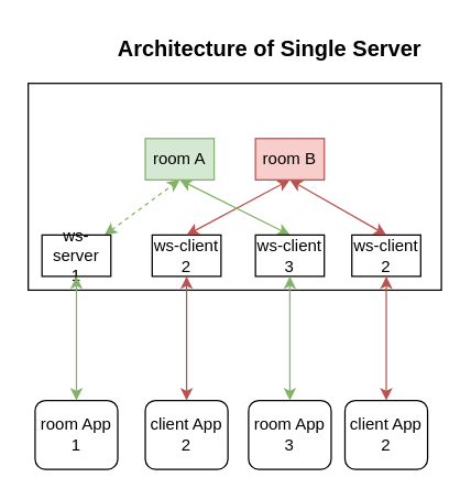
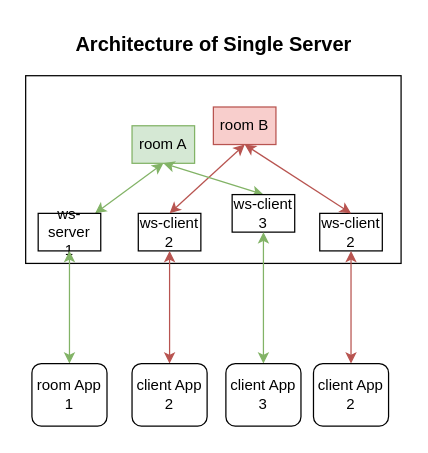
- <mxCell id="21" value="&lt;b style=&quot;border-color: var(--border-color);&quot;&gt;&lt;font style=&quot;border-color: var(--border-color); font-size: 16px;&quot;&gt;Architecture&amp;nbsp;&lt;/font&gt;&lt;/b&gt;&lt;b&gt;&lt;font style=&quot;font-size: 16px;&quot;&gt;of Single Server&lt;/font&gt;&lt;/b&gt;" style="text;html=1;align=center;verticalAlign=middle;resizable=0;points=[];autosize=1;strokeColor=none;fillColor=none;" vertex="1" parent="1"><mxGeometry x="75" y="20" width="240" height="30" as="geometry" /></mxCell>
+ <mxCell id="21" value="&lt;b style=&quot;border-color: var(--border-color);&quot;&gt;&lt;font style=&quot;border-color: var(--border-color); font-size: 16px;&quot;&gt;Architecture&amp;nbsp;&lt;/font&gt;&lt;/b&gt;&lt;b&gt;&lt;font style=&quot;font-size: 16px;&quot;&gt;of Single Server&lt;/font&gt;&lt;/b&gt;" style="text;html=1;align=center;verticalAlign=middle;resizable=0;points=[];autosize=1;strokeColor=none;fillColor=none;" vertex="1" parent="1"><mxGeometry x="50" y="20" width="240" height="30" as="geometry" /></mxCell>
- <mxCell id="12" value="room B" style="rounded=0;whiteSpace=wrap;html=1;fillColor=#f8cecc;strokeColor=#b85450;" vertex="1" parent="1"><mxGeometry x="185" y="100" width="50" height="30" as="geometry" /></mxCell>
+ <mxCell id="12" value="room B" style="rounded=0;whiteSpace=wrap;html=1;fillColor=#f8cecc;strokeColor=#b85450;" vertex="1" parent="1"><mxGeometry x="170" y="85" width="50" height="30" as="geometry" /></mxCell>
- <mxCell id="3" style="rounded=0;orthogonalLoop=1;jettySize=auto;html=1;entryX=0.5;entryY=1;entryDx=0;entryDy=0;endArrow=classic;endFill=1;startArrow=classic;startFill=1;strokeColor=#82b366;dashed=1;" edge="1" parent="1" source="4" target="6"><mxGeometry relative="1" as="geometry" /></mxCell>
+ <mxCell id="3" style="rounded=0;orthogonalLoop=1;jettySize=auto;html=1;entryX=0.5;entryY=1;entryDx=0;entryDy=0;endArrow=classic;endFill=1;startArrow=classic;startFill=1;strokeColor=#82b366;" edge="1" parent="1" source="4" target="6"><mxGeometry relative="1" as="geometry" /></mxCell>
- <mxCell id="14" value="ws-client&lt;br&gt;3" style="rounded=0;whiteSpace=wrap;html=1;" vertex="1" parent="1"><mxGeometry x="185" y="170" width="50" height="30" as="geometry" /></mxCell>
+ <mxCell id="14" value="ws-client&lt;br&gt;3" style="rounded=0;whiteSpace=wrap;html=1;" vertex="1" parent="1"><mxGeometry x="185" y="155" width="50" height="30" as="geometry" /></mxCell>
- <mxCell id="16" value="room App&lt;br&gt;3" style="rounded=1;whiteSpace=wrap;html=1;" vertex="1" parent="1"><mxGeometry x="180" y="290" width="60" height="50" as="geometry" /></mxCell>
+ <mxCell id="16" value="client App&lt;br&gt;3" style="rounded=1;whiteSpace=wrap;html=1;" vertex="1" parent="1"><mxGeometry x="180" y="290" width="60" height="50" as="geometry" /></mxCell>
